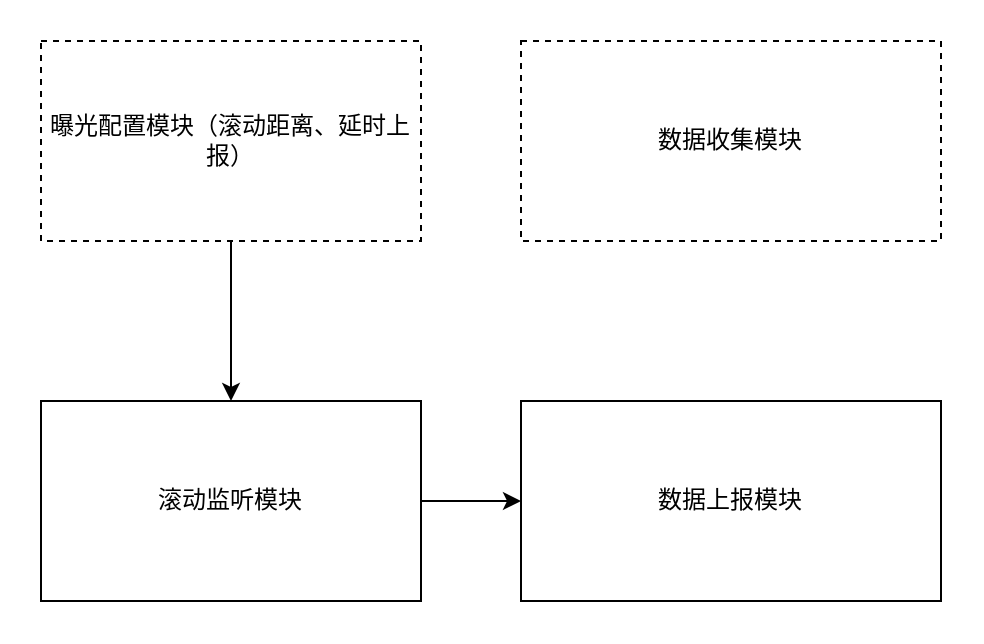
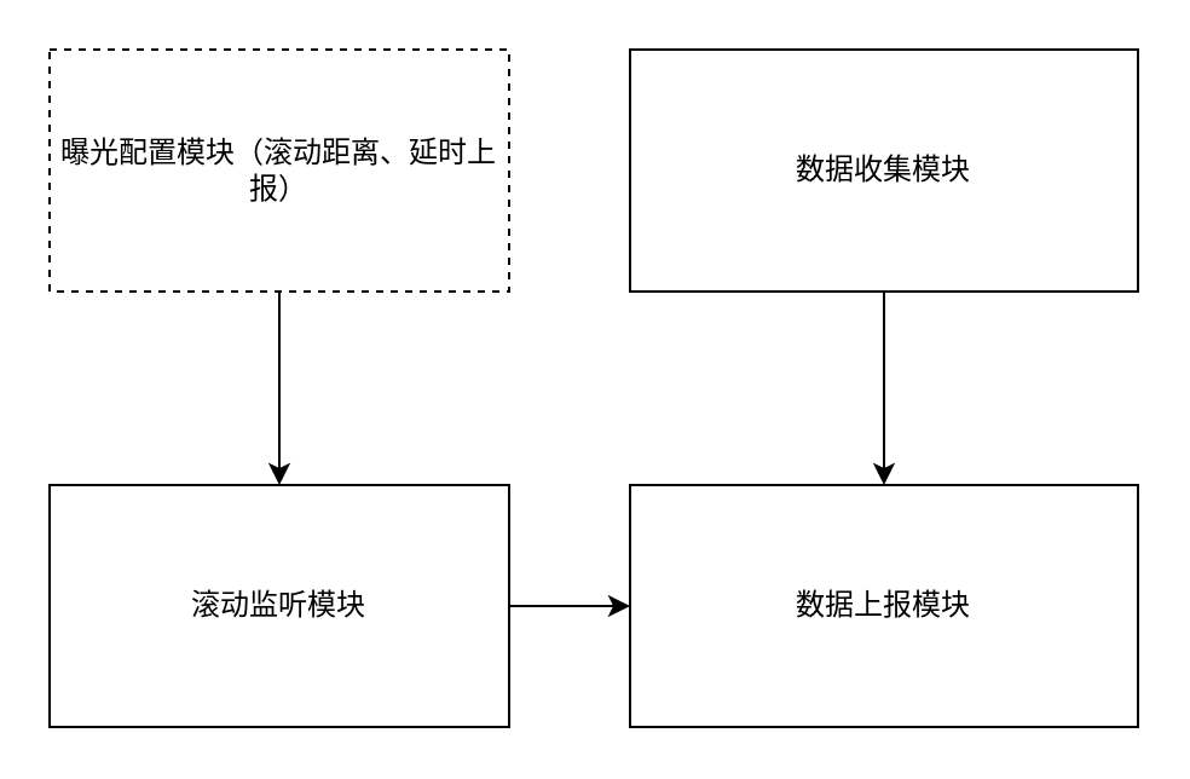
- <mxCell id="7" value="数据收集模块" style="rounded=0;whiteSpace=wrap;html=1;dashed=1;" vertex="1" parent="1"><mxGeometry x="260" y="20" width="210" height="100" as="geometry" /></mxCell>
+ <mxCell id="7" value="数据收集模块" style="rounded=0;whiteSpace=wrap;html=1;" vertex="1" parent="1"><mxGeometry x="260" y="20" width="210" height="100" as="geometry" /></mxCell>
+ <mxCell id="6" value="" style="edgeStyle=orthogonalEdgeStyle;rounded=0;orthogonalLoop=1;jettySize=auto;html=1;" edge="1" parent="1" source="7" target="8"><mxGeometry relative="1" as="geometry" /></mxCell>
